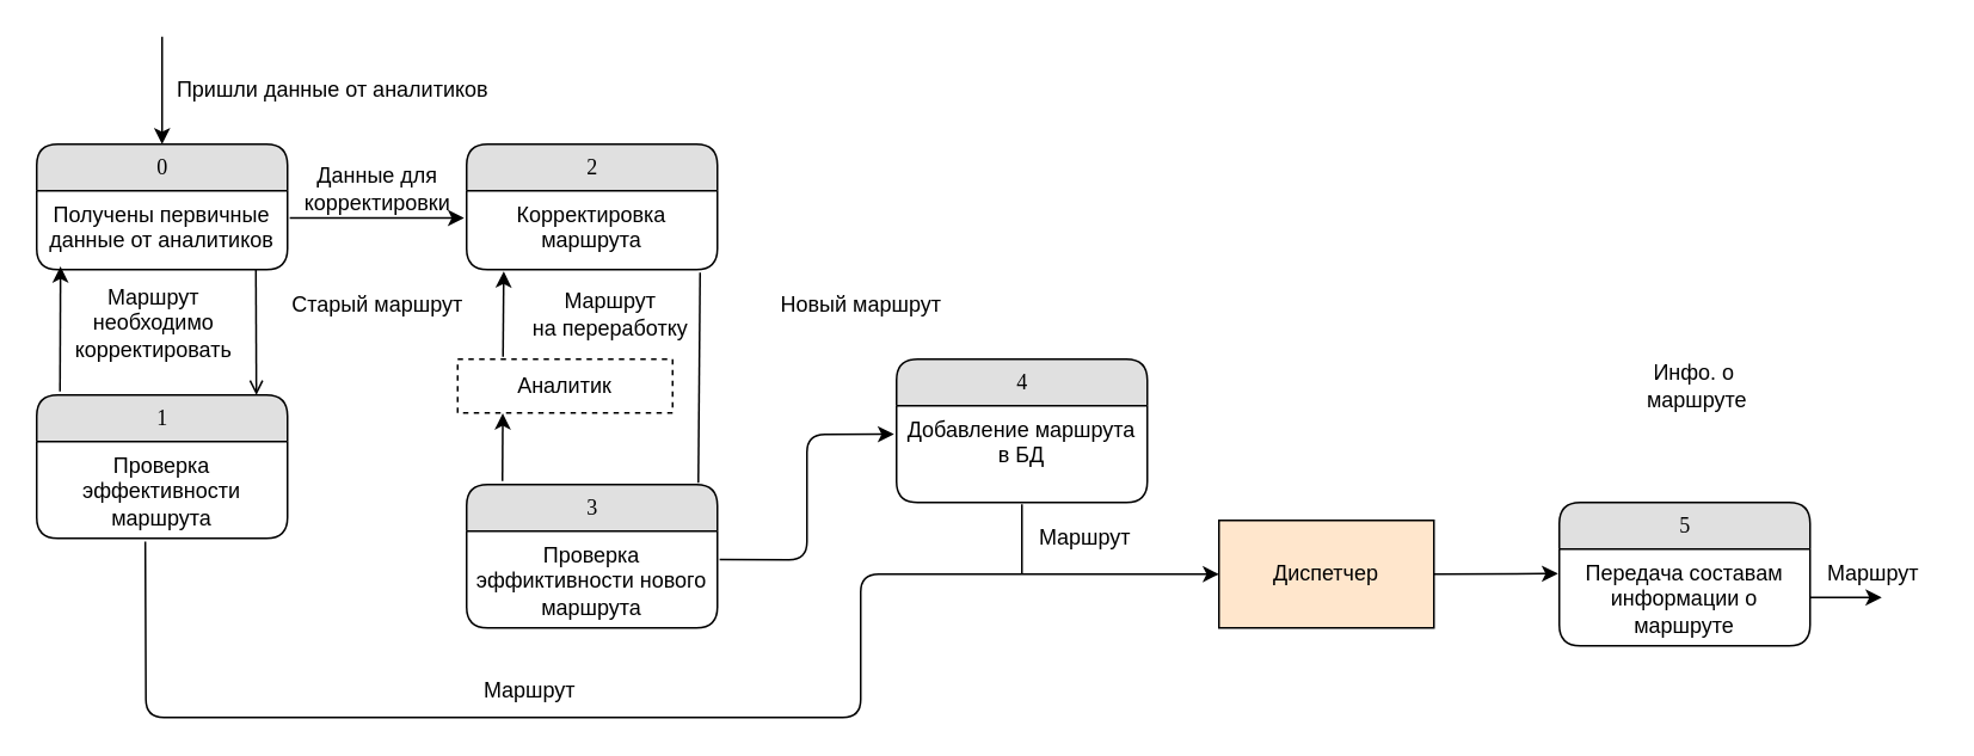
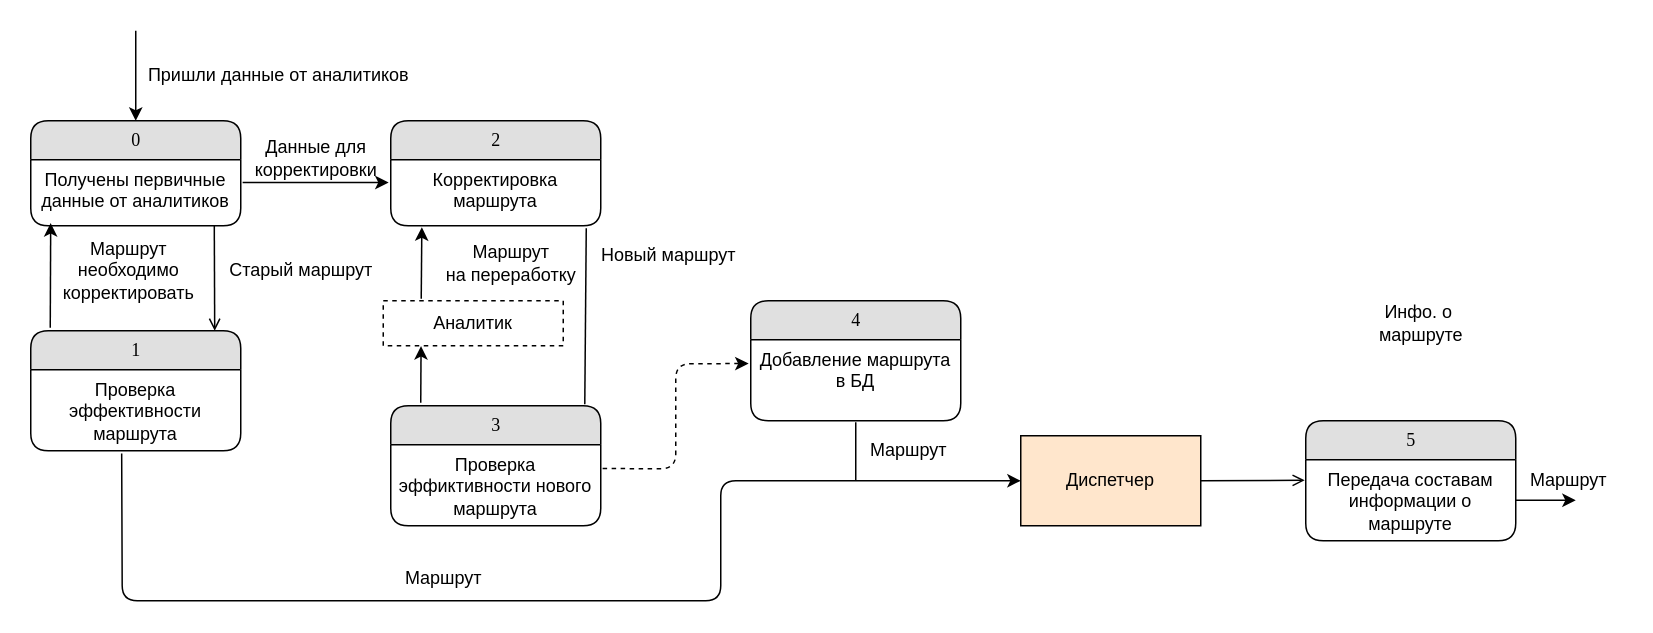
- <mxCell id="9" value="Старый маршрут" style="text;html=1;align=center;verticalAlign=middle;resizable=0;points=[];autosize=1;" vertex="1" parent="1"><mxGeometry x="155" y="160" width="110" height="20" as="geometry" /></mxCell>
+ <mxCell id="9" value="Старый маршрут" style="text;html=1;align=center;verticalAlign=middle;resizable=0;points=[];autosize=1;" vertex="1" parent="1"><mxGeometry x="145" y="170" width="110" height="20" as="geometry" /></mxCell>
- <mxCell id="19" value="Новый маршрут" style="text;html=1;align=center;verticalAlign=middle;resizable=0;points=[];autosize=1;" vertex="1" parent="1"><mxGeometry x="425" y="160" width="110" height="20" as="geometry" /></mxCell>
+ <mxCell id="19" value="Новый маршрут" style="text;html=1;align=center;verticalAlign=middle;resizable=0;points=[];autosize=1;" vertex="1" parent="1"><mxGeometry x="390" y="160" width="110" height="20" as="geometry" /></mxCell>
- <mxCell id="22" value="" style="endArrow=classic;html=1;entryX=-0.01;entryY=0.294;entryDx=0;entryDy=0;entryPerimeter=0;exitX=1.009;exitY=0.294;exitDx=0;exitDy=0;exitPerimeter=0;" edge="1" parent="1" source="36" target="24"><mxGeometry width="50" height="50" relative="1" as="geometry"><mxPoint x="320" y="280" as="sourcePoint" /><mxPoint x="370" y="230" as="targetPoint" /><Array as="points"><mxPoint x="450" y="312" /><mxPoint x="450" y="242" /></Array></mxGeometry></mxCell>
+ <mxCell id="22" value="" style="endArrow=classic;html=1;entryX=-0.01;entryY=0.294;entryDx=0;entryDy=0;entryPerimeter=0;exitX=1.009;exitY=0.294;exitDx=0;exitDy=0;exitPerimeter=0;dashed=1;" edge="1" parent="1" source="36" target="24"><mxGeometry width="50" height="50" relative="1" as="geometry"><mxPoint x="320" y="280" as="sourcePoint" /><mxPoint x="370" y="230" as="targetPoint" /><Array as="points"><mxPoint x="450" y="312" /><mxPoint x="450" y="242" /></Array></mxGeometry></mxCell>
- <mxCell id="28" value="" style="endArrow=classic;html=1;exitX=1;exitY=0.5;exitDx=0;exitDy=0;entryX=-0.005;entryY=0.254;entryDx=0;entryDy=0;entryPerimeter=0;" edge="1" parent="1" source="27" target="30"><mxGeometry width="50" height="50" relative="1" as="geometry"><mxPoint x="480" y="310" as="sourcePoint" /><mxPoint x="530" y="260" as="targetPoint" /></mxGeometry></mxCell>
+ <mxCell id="28" value="" style="endArrow=open;html=1;exitX=1;exitY=0.5;exitDx=0;exitDy=0;entryX=-0.005;entryY=0.254;entryDx=0;entryDy=0;entryPerimeter=0;" edge="1" parent="1" source="27" target="30"><mxGeometry width="50" height="50" relative="1" as="geometry"><mxPoint x="480" y="310" as="sourcePoint" /><mxPoint x="530" y="260" as="targetPoint" /></mxGeometry></mxCell>
